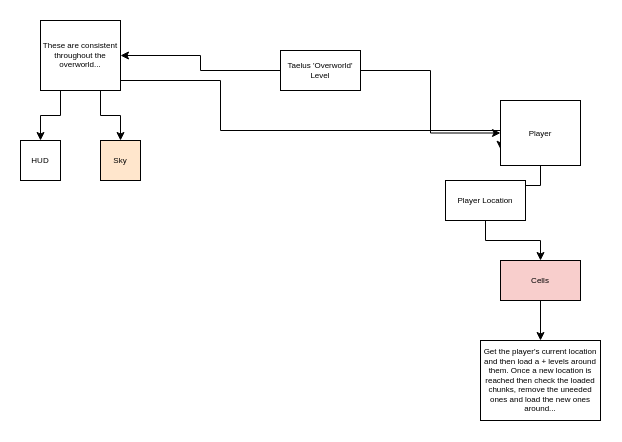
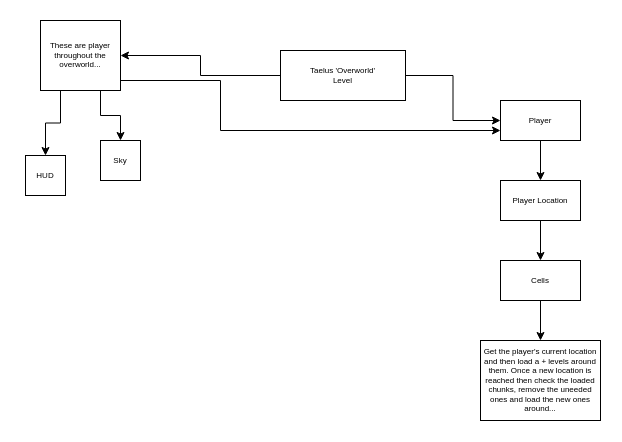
- <mxCell id="8" value="These are consistent throughout the overworld..." style="rounded=0;whiteSpace=wrap;html=1;fontSize=8;" parent="1" vertex="1"><mxGeometry x="40" y="20" width="80" height="70" as="geometry" /></mxCell>
+ <mxCell id="8" value="These are player throughout the overworld..." style="rounded=0;whiteSpace=wrap;html=1;fontSize=8;" parent="1" vertex="1"><mxGeometry x="40" y="20" width="80" height="70" as="geometry" /></mxCell>
- <mxCell id="4" value="Taelus 'Overworld'&lt;div&gt;Level&lt;/div&gt;" style="rounded=0;whiteSpace=wrap;html=1;fontSize=8;" parent="1" vertex="1"><mxGeometry x="280" y="50" width="80" height="40" as="geometry" /></mxCell>
+ <mxCell id="4" value="Taelus 'Overworld'&lt;div&gt;Level&lt;/div&gt;" style="rounded=0;whiteSpace=wrap;html=1;fontSize=8;" parent="1" vertex="1"><mxGeometry x="280" y="50" width="125" height="50" as="geometry" /></mxCell>
- <mxCell id="10" value="Player" style="rounded=0;whiteSpace=wrap;html=1;fontSize=8;" parent="1" vertex="1"><mxGeometry x="500" y="100" width="80" height="65" as="geometry" /></mxCell>
+ <mxCell id="10" value="Player" style="rounded=0;whiteSpace=wrap;html=1;fontSize=8;" parent="1" vertex="1"><mxGeometry x="500" y="100" width="80" height="40" as="geometry" /></mxCell>
- <mxCell id="11" value="HUD" style="rounded=0;whiteSpace=wrap;html=1;fontSize=8;" vertex="1" parent="1"><mxGeometry x="20" y="140" width="40" height="40" as="geometry" /></mxCell>
+ <mxCell id="11" value="HUD" style="rounded=0;whiteSpace=wrap;html=1;fontSize=8;" vertex="1" parent="1"><mxGeometry x="25" y="155" width="40" height="40" as="geometry" /></mxCell>
- <mxCell id="12" value="Sky" style="rounded=0;whiteSpace=wrap;html=1;fontSize=8;fillColor=#ffe6cc;" vertex="1" parent="1"><mxGeometry x="100" y="140" width="40" height="40" as="geometry" /></mxCell>
+ <mxCell id="12" value="Sky" style="rounded=0;whiteSpace=wrap;html=1;fontSize=8;" vertex="1" parent="1"><mxGeometry x="100" y="140" width="40" height="40" as="geometry" /></mxCell>
- <mxCell id="16" value="Player Location" style="rounded=0;whiteSpace=wrap;html=1;fontSize=8;" vertex="1" parent="1"><mxGeometry x="445" y="180" width="80" height="40" as="geometry" /></mxCell>
+ <mxCell id="16" value="Player Location" style="rounded=0;whiteSpace=wrap;html=1;fontSize=8;" vertex="1" parent="1"><mxGeometry x="500" y="180" width="80" height="40" as="geometry" /></mxCell>
- <mxCell id="14" value="Cells" style="rounded=0;whiteSpace=wrap;html=1;fontSize=8;fillColor=#f8cecc;" vertex="1" parent="1"><mxGeometry x="500" y="260" width="80" height="40" as="geometry" /></mxCell>
+ <mxCell id="14" value="Cells" style="rounded=0;whiteSpace=wrap;html=1;fontSize=8;" vertex="1" parent="1"><mxGeometry x="500" y="260" width="80" height="40" as="geometry" /></mxCell>
